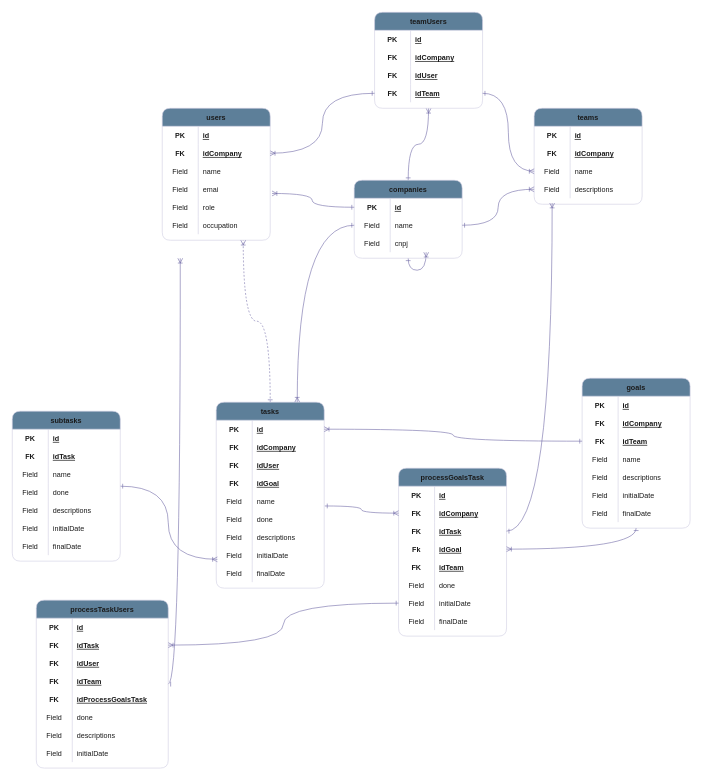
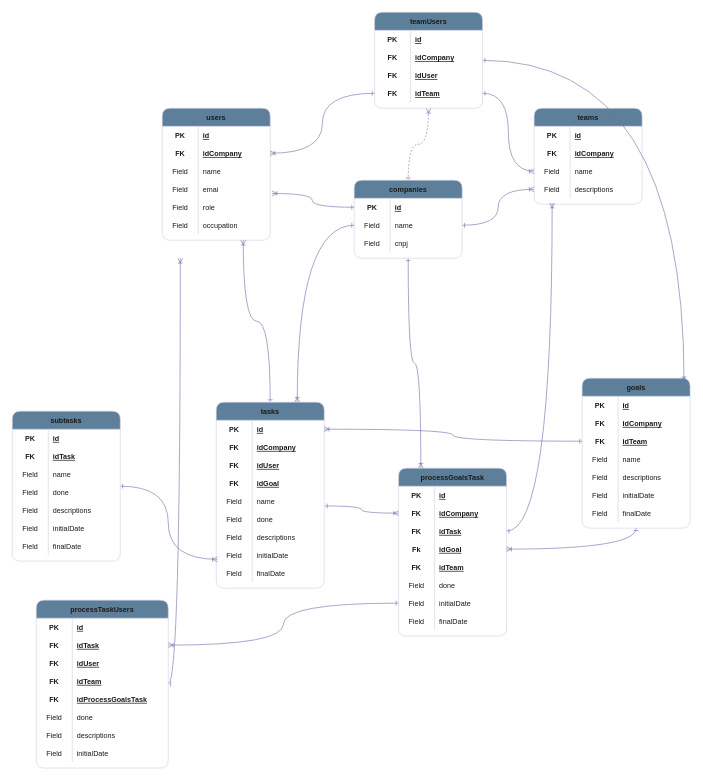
- <mxCell id="36" style="edgeStyle=orthogonalEdgeStyle;rounded=1;orthogonalLoop=1;jettySize=auto;html=1;entryX=0.5;entryY=1;entryDx=0;entryDy=0;startArrow=ERone;startFill=0;endArrow=ERoneToMany;endFill=0;strokeColor=#736CA8;fontColor=#1A1A1A;curved=1;" parent="1" source="37" target="151" edge="1"><mxGeometry relative="1" as="geometry" /></mxCell>
+ <mxCell id="36" style="edgeStyle=orthogonalEdgeStyle;rounded=1;orthogonalLoop=1;jettySize=auto;html=1;entryX=0.5;entryY=1;entryDx=0;entryDy=0;startArrow=ERone;startFill=0;endArrow=ERoneToMany;endFill=0;strokeColor=#736CA8;fontColor=#1A1A1A;curved=1;dashed=1;" parent="1" source="37" target="151" edge="1"><mxGeometry relative="1" as="geometry" /></mxCell>
+ <mxCell id="150" style="edgeStyle=orthogonalEdgeStyle;rounded=1;orthogonalLoop=1;jettySize=auto;html=1;entryX=0.944;entryY=0.024;entryDx=0;entryDy=0;entryPerimeter=0;startArrow=ERone;startFill=0;endArrow=ERoneToMany;endFill=0;strokeColor=#736CA8;fontColor=#1A1A1A;curved=1;" parent="1" source="151" target="76" edge="1"><mxGeometry relative="1" as="geometry" /></mxCell>
- <mxCell id="35" style="edgeStyle=orthogonalEdgeStyle;rounded=1;orthogonalLoop=1;jettySize=auto;html=1;startArrow=ERone;startFill=0;endArrow=ERoneToMany;endFill=0;strokeColor=#736CA8;fontColor=#1A1A1A;curved=1;" parent="1" source="37" target="46" edge="1"><mxGeometry relative="1" as="geometry" /></mxCell>
+ <mxCell id="35" style="edgeStyle=orthogonalEdgeStyle;rounded=1;orthogonalLoop=1;jettySize=auto;html=1;entryX=0.206;entryY=0;entryDx=0;entryDy=0;entryPerimeter=0;startArrow=ERone;startFill=0;endArrow=ERoneToMany;endFill=0;strokeColor=#736CA8;fontColor=#1A1A1A;curved=1;" parent="1" source="37" target="98" edge="1"><mxGeometry relative="1" as="geometry" /></mxCell>
- <mxCell id="47" style="edgeStyle=orthogonalEdgeStyle;rounded=1;orthogonalLoop=1;jettySize=auto;html=1;entryX=0.75;entryY=1;entryDx=0;entryDy=0;startArrow=ERone;startFill=0;endArrow=ERoneToMany;endFill=0;strokeColor=#736CA8;fontColor=#1A1A1A;curved=1;dashed=1;" parent="1" source="48" target="2" edge="1"><mxGeometry relative="1" as="geometry" /></mxCell>
+ <mxCell id="47" style="edgeStyle=orthogonalEdgeStyle;rounded=1;orthogonalLoop=1;jettySize=auto;html=1;entryX=0.75;entryY=1;entryDx=0;entryDy=0;startArrow=ERone;startFill=0;endArrow=ERoneToMany;endFill=0;strokeColor=#736CA8;fontColor=#1A1A1A;curved=1;" parent="1" source="48" target="2" edge="1"><mxGeometry relative="1" as="geometry" /></mxCell>
